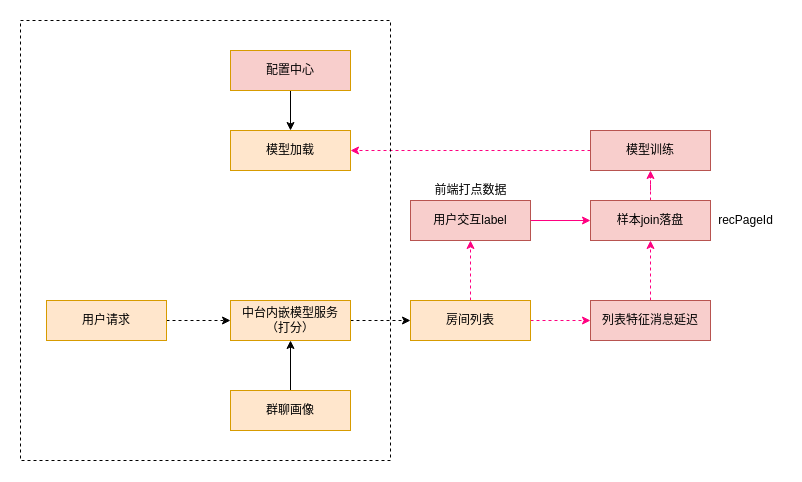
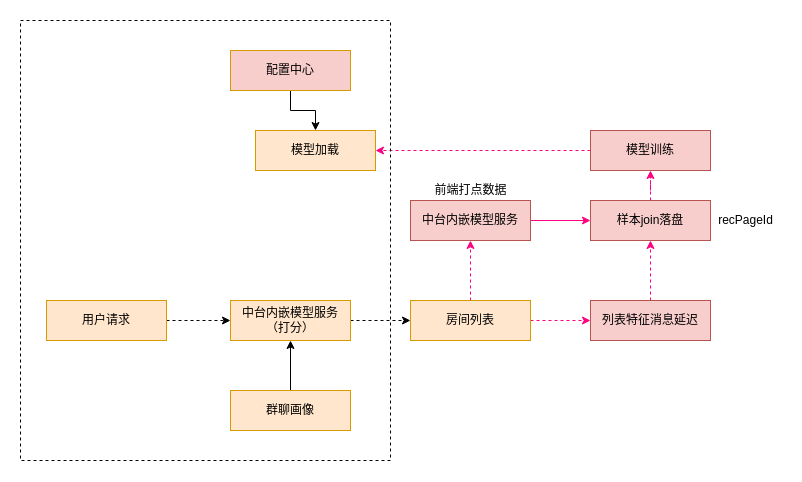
- <mxCell id="19" value="模型加载" style="rounded=0;whiteSpace=wrap;html=1;fillColor=#ffe6cc;strokeColor=#d79b00;" vertex="1" parent="1"><mxGeometry x="230" y="130" width="120" height="40" as="geometry" /></mxCell>
+ <mxCell id="19" value="模型加载" style="rounded=0;whiteSpace=wrap;html=1;fillColor=#ffe6cc;strokeColor=#d79b00;" vertex="1" parent="1"><mxGeometry x="255" y="130" width="120" height="40" as="geometry" /></mxCell>
- <mxCell id="16" value="用户交互label" style="rounded=0;whiteSpace=wrap;html=1;fillColor=#f8cecc;strokeColor=#b85450;" vertex="1" parent="1"><mxGeometry x="410" y="200" width="120" height="40" as="geometry" /></mxCell>
+ <mxCell id="16" value="中台内嵌模型服务" style="rounded=0;whiteSpace=wrap;html=1;fillColor=#f8cecc;strokeColor=#b85450;" vertex="1" parent="1"><mxGeometry x="410" y="200" width="120" height="40" as="geometry" /></mxCell>
